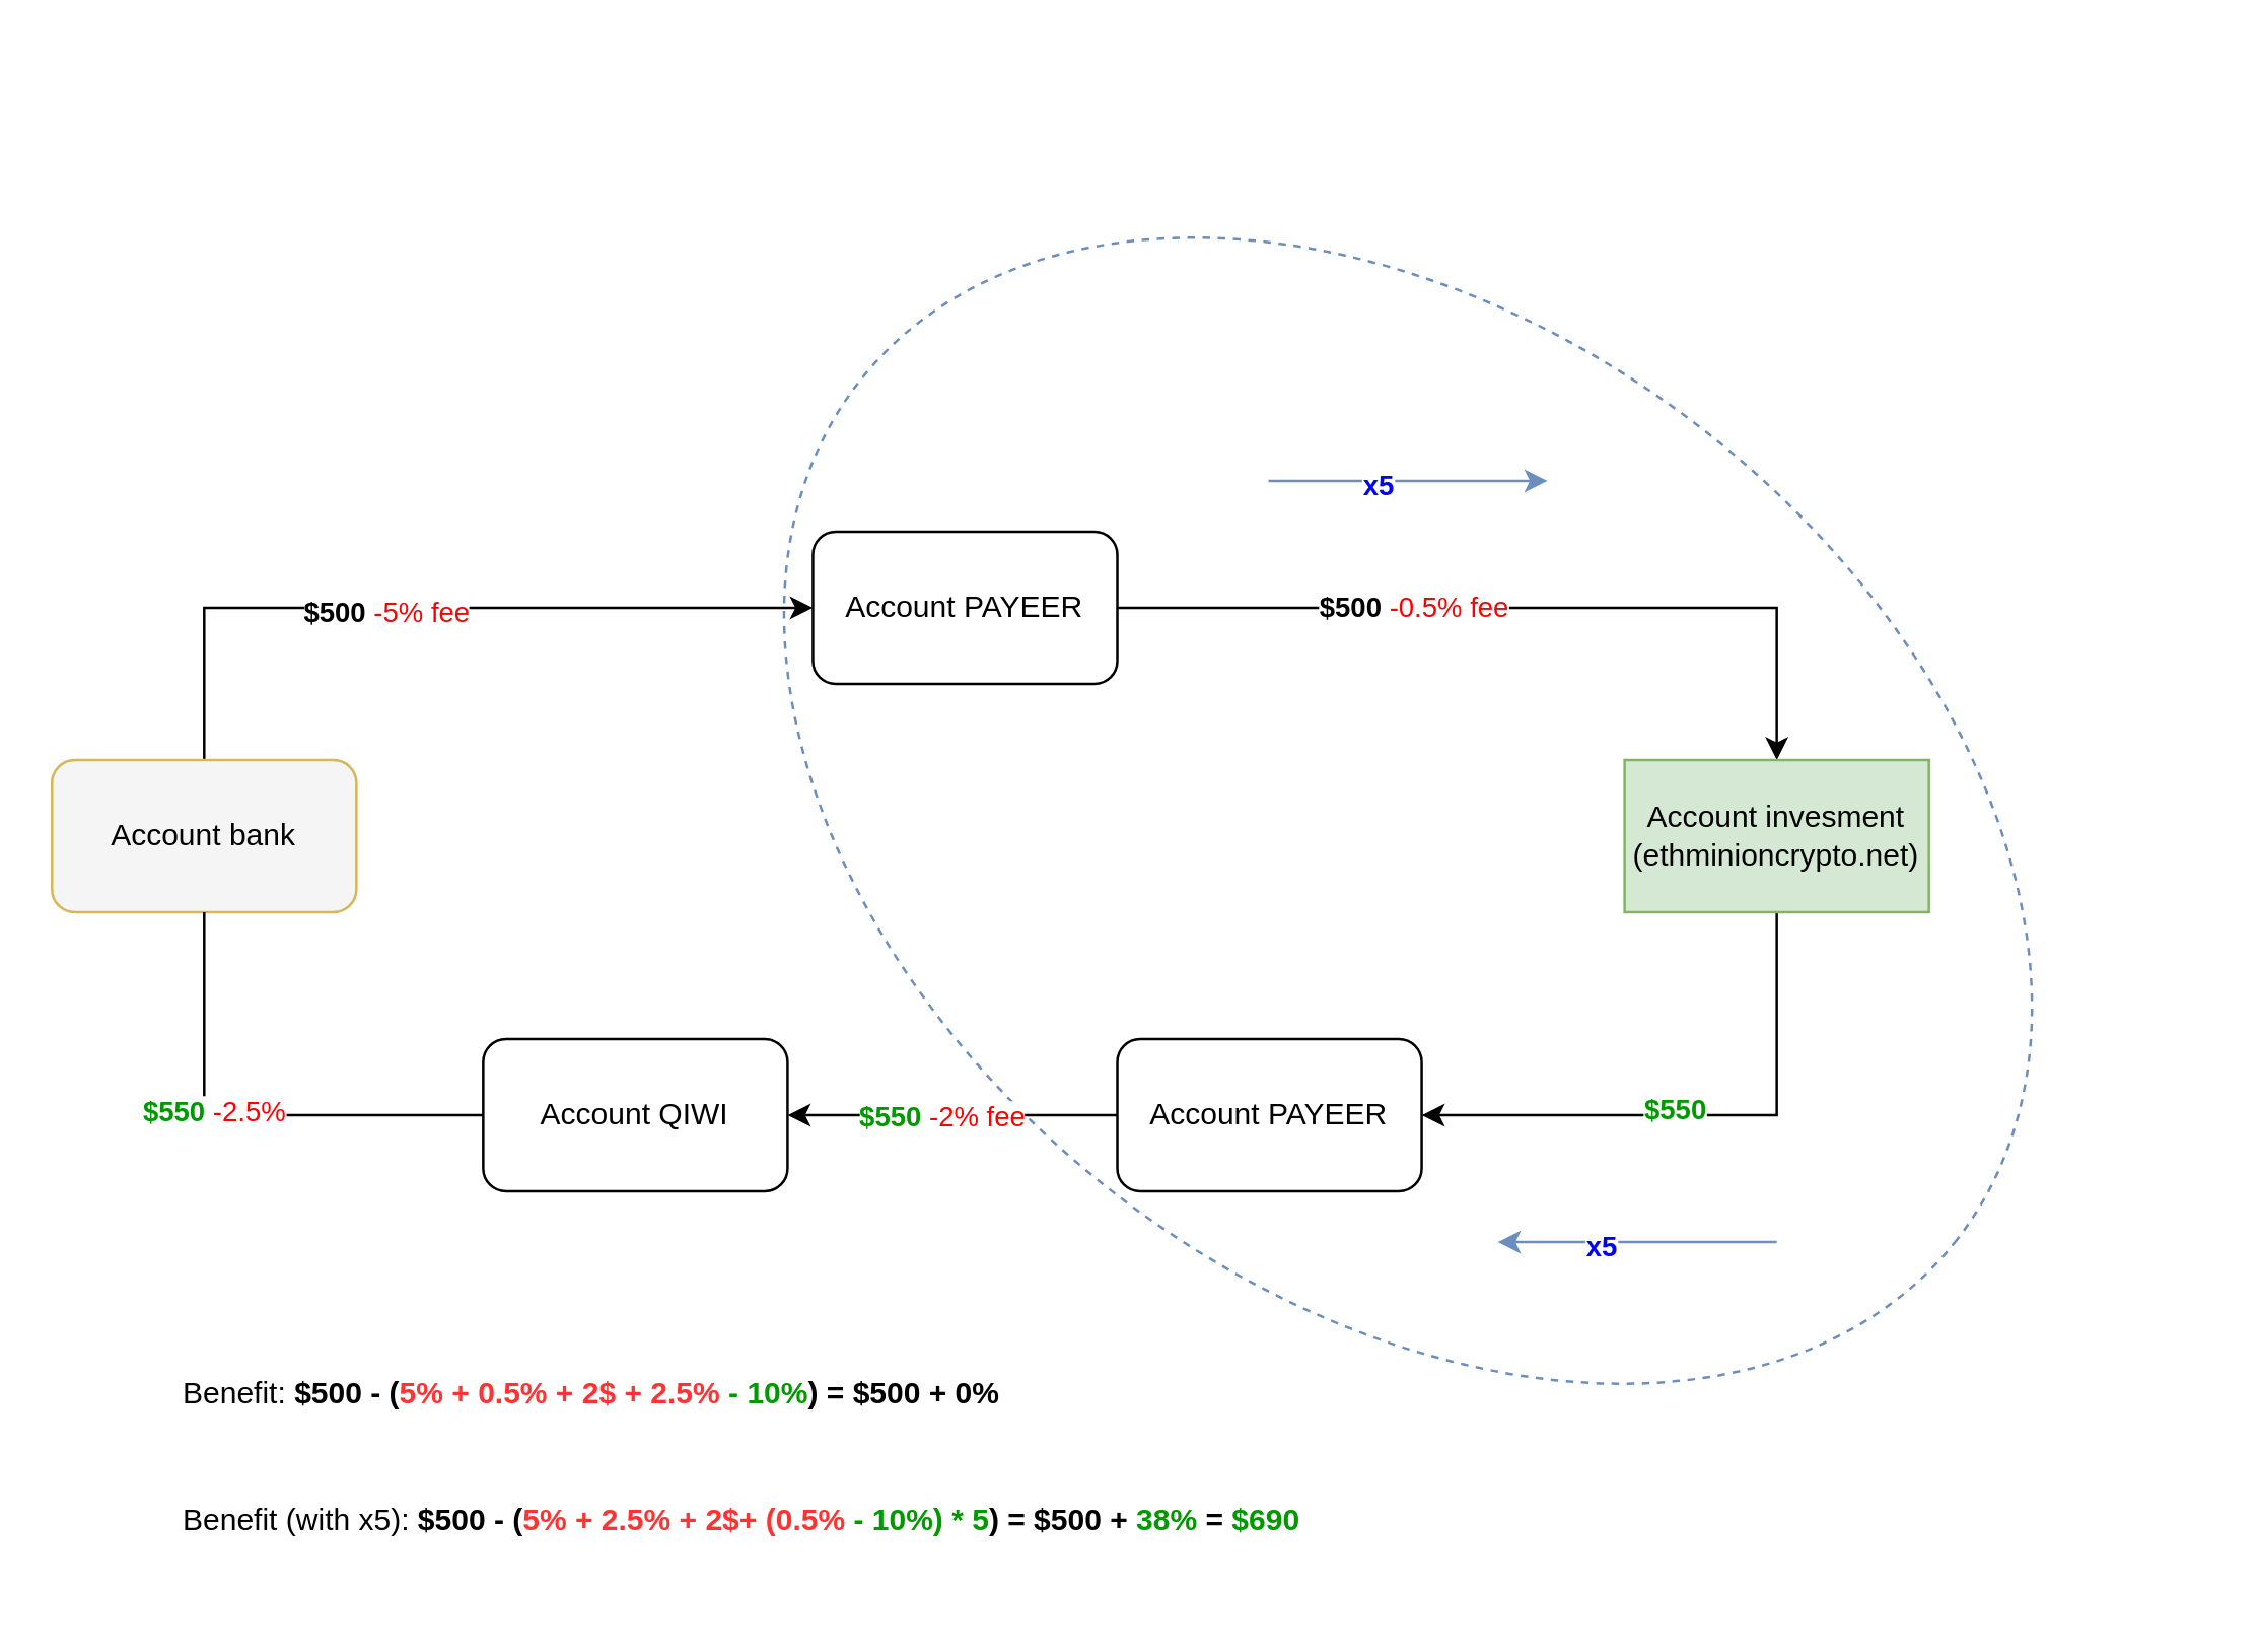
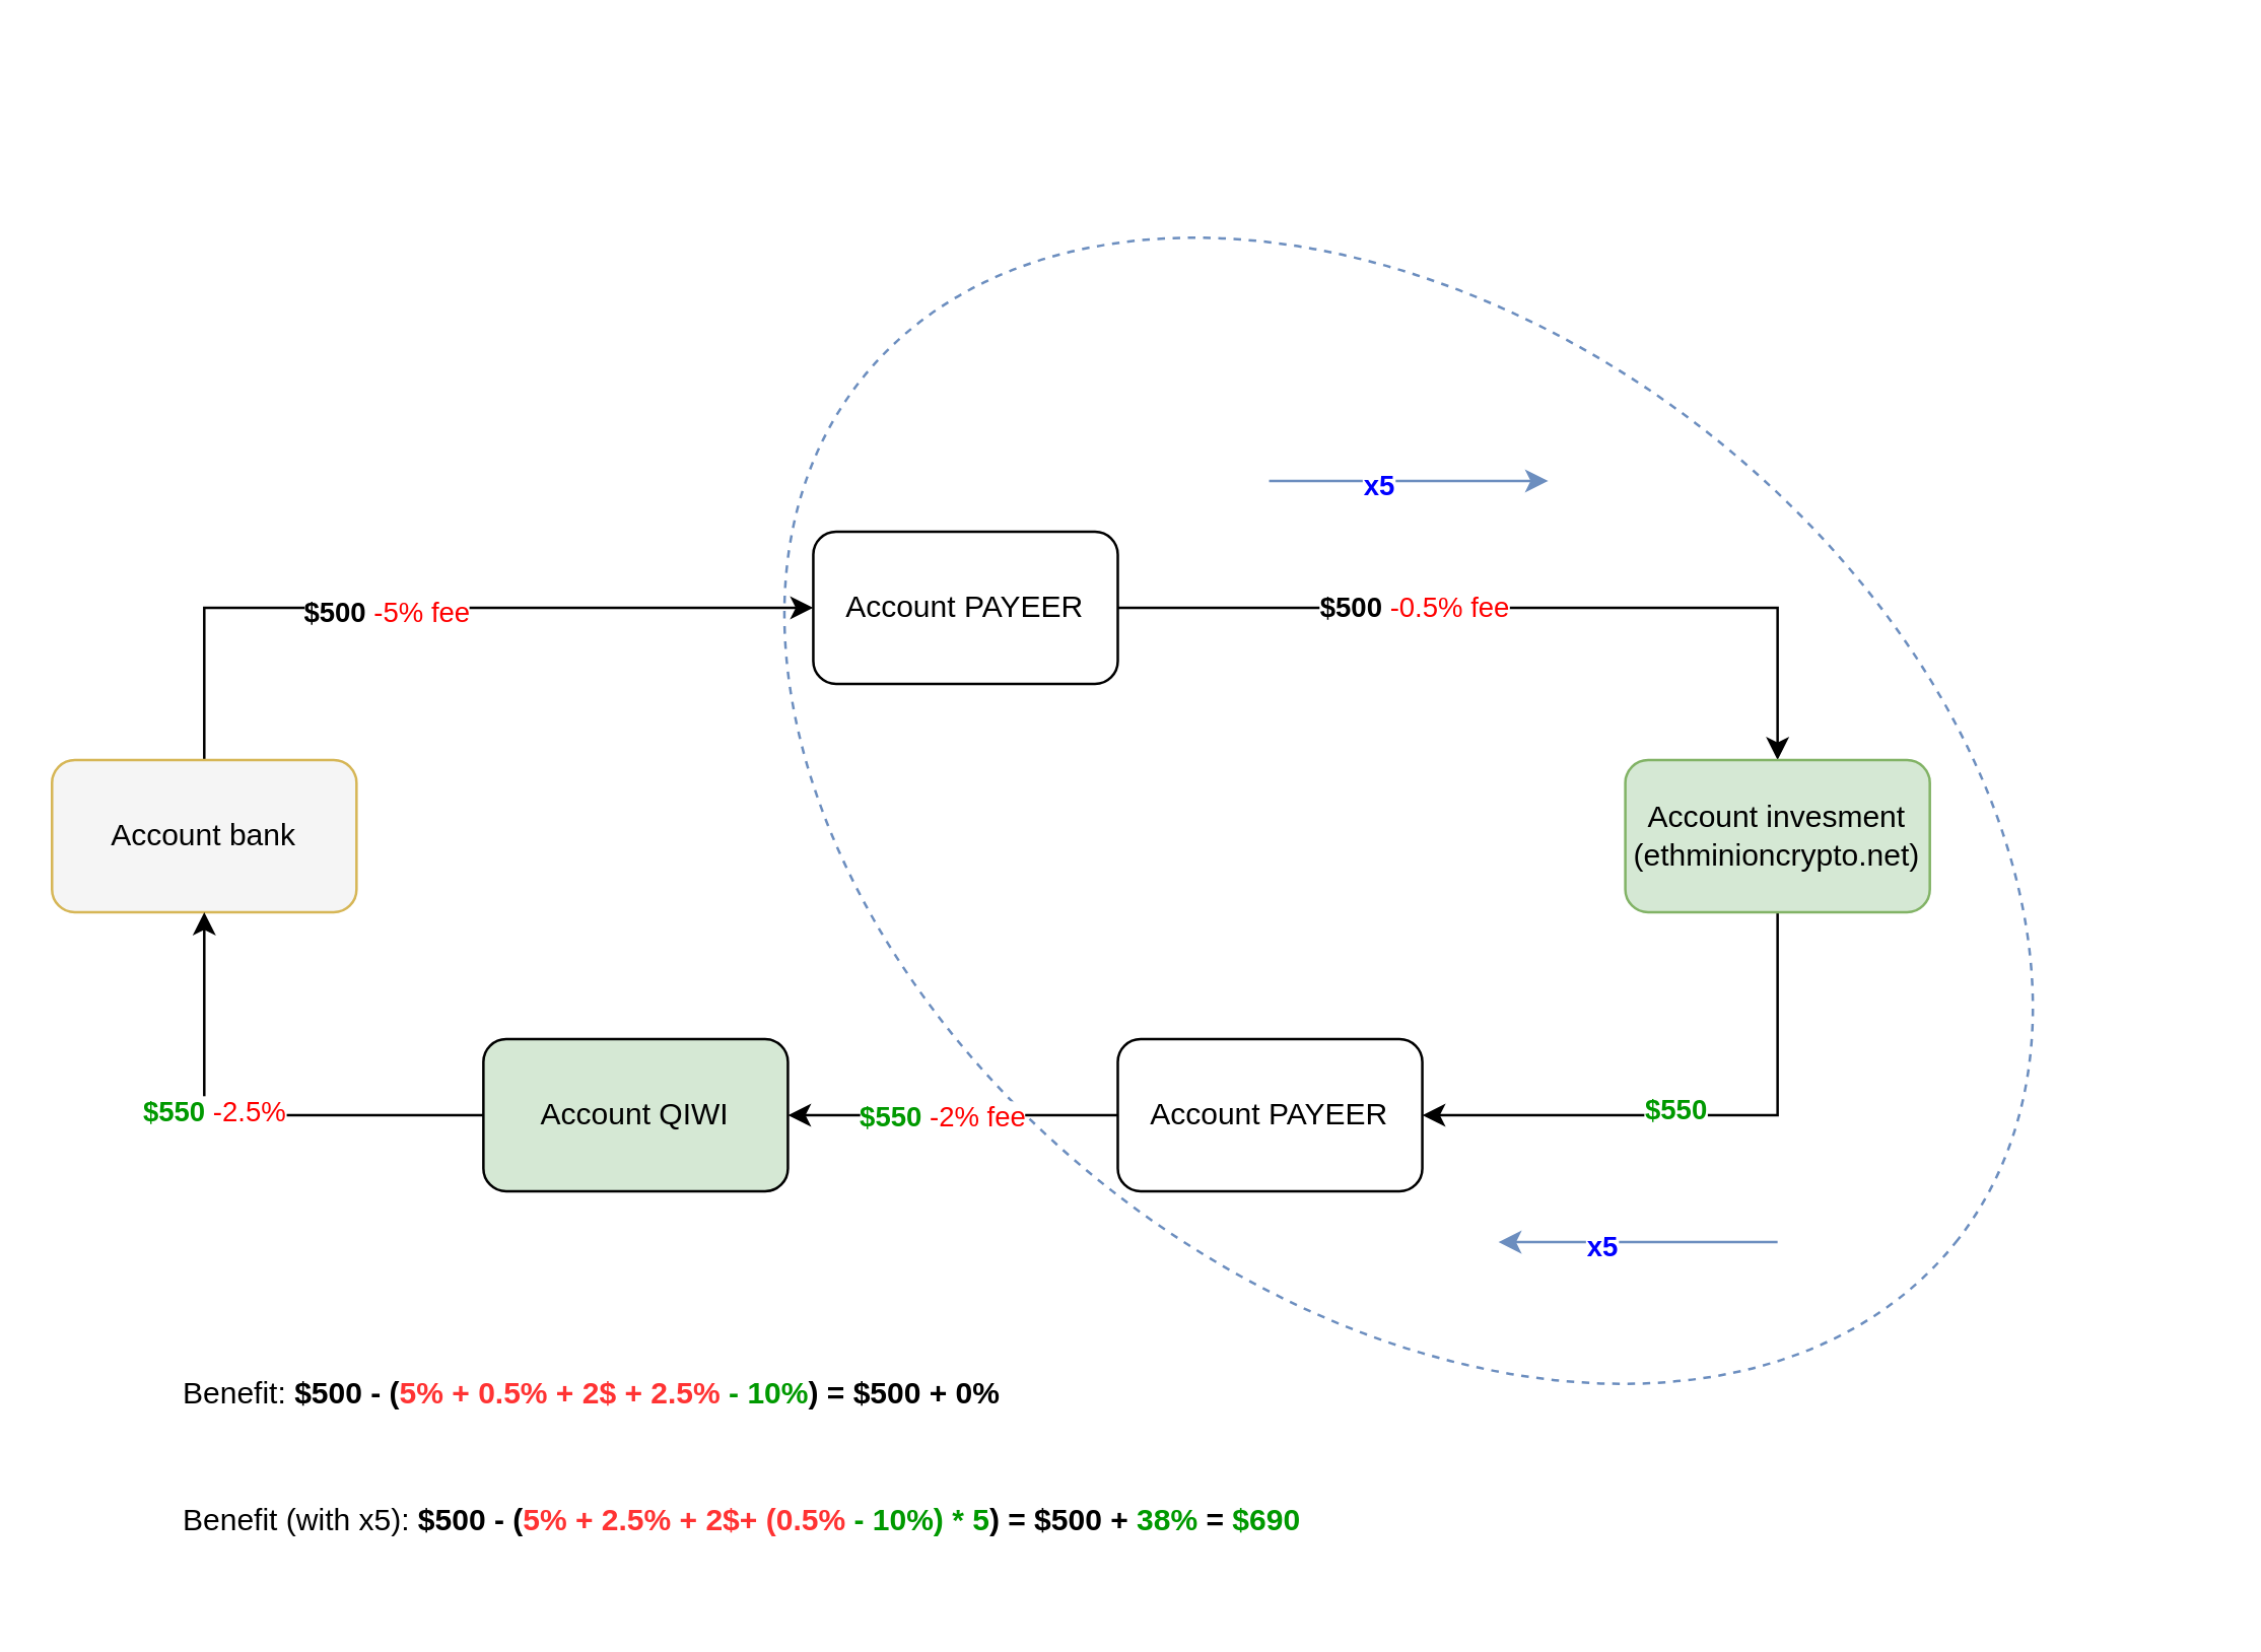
- <mxCell id="11" value="Account invesment (ethminioncrypto.net)" style="whiteSpace=wrap;html=1;fillColor=#d5e8d4;strokeColor=#82b366;rounded=0;" parent="1" vertex="1"><mxGeometry x="640" y="190" width="120" height="60" as="geometry" /></mxCell>
+ <mxCell id="11" value="Account invesment (ethminioncrypto.net)" style="rounded=1;whiteSpace=wrap;html=1;fillColor=#d5e8d4;strokeColor=#82b366;" parent="1" vertex="1"><mxGeometry x="640" y="190" width="120" height="60" as="geometry" /></mxCell>
- <mxCell id="15" style="edgeStyle=orthogonalEdgeStyle;rounded=0;orthogonalLoop=1;jettySize=auto;html=1;exitX=0;exitY=0.5;exitDx=0;exitDy=0;entryX=0.5;entryY=1;entryDx=0;entryDy=0;fontColor=#FF0000;strokeColor=default;endArrow=none;" parent="1" source="17" target="5" edge="1"><mxGeometry relative="1" as="geometry" /></mxCell>
+ <mxCell id="15" style="edgeStyle=orthogonalEdgeStyle;rounded=0;orthogonalLoop=1;jettySize=auto;html=1;exitX=0;exitY=0.5;exitDx=0;exitDy=0;entryX=0.5;entryY=1;entryDx=0;entryDy=0;fontColor=#FF0000;strokeColor=default;" parent="1" source="17" target="5" edge="1"><mxGeometry relative="1" as="geometry" /></mxCell>
- <mxCell id="17" value="Account QIWI" style="rounded=1;whiteSpace=wrap;html=1;" parent="1" vertex="1"><mxGeometry x="190" y="300" width="120" height="60" as="geometry" /></mxCell>
+ <mxCell id="17" value="Account QIWI" style="rounded=1;whiteSpace=wrap;html=1;fillColor=#d5e8d4;" parent="1" vertex="1"><mxGeometry x="190" y="300" width="120" height="60" as="geometry" /></mxCell>
